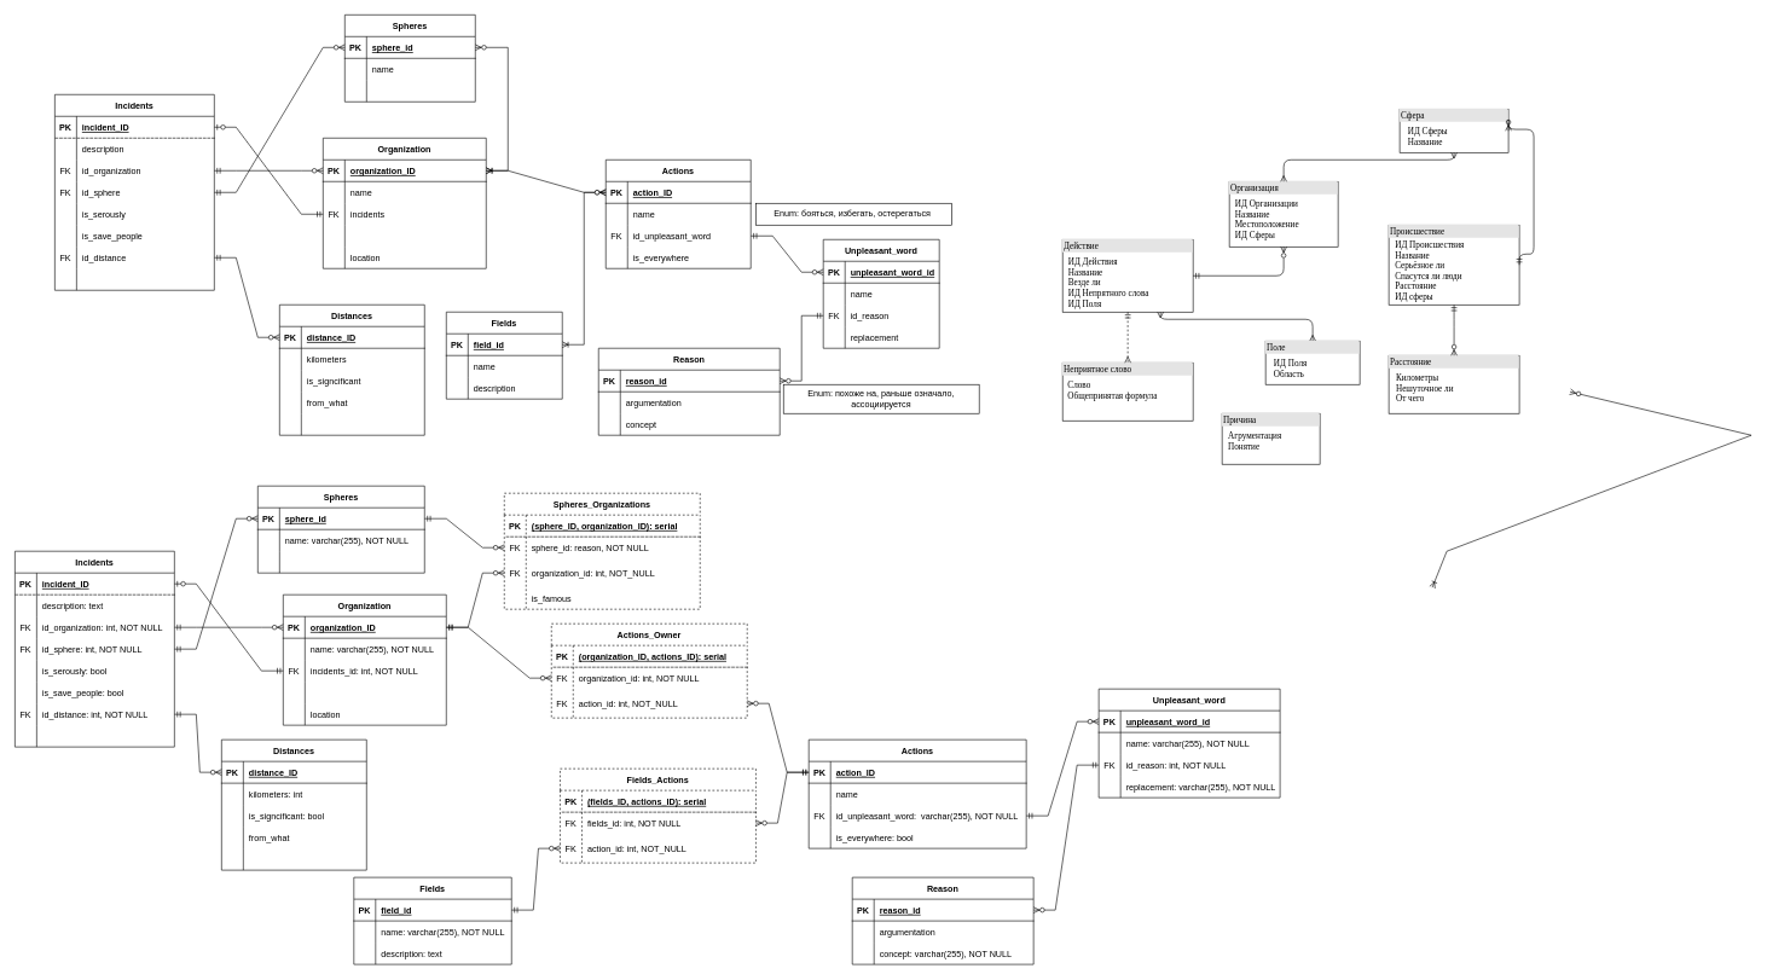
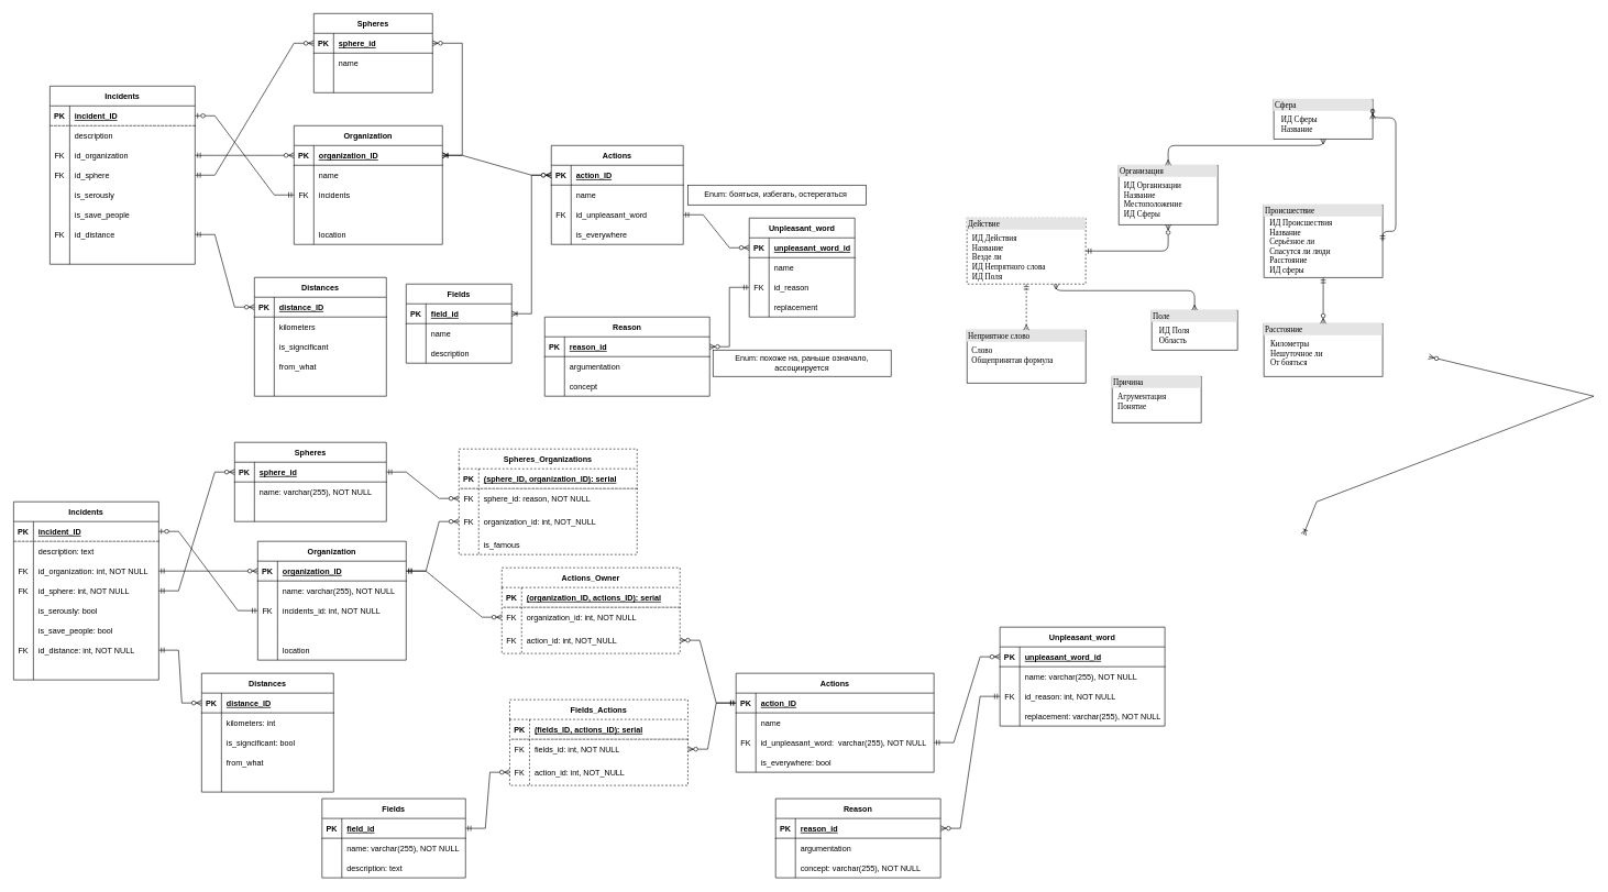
- <mxCell id="6" value="&lt;div style=&quot;box-sizing:border-box;width:100%;background:#e4e4e4;padding:2px;&quot;&gt;Действие&lt;/div&gt;&lt;table style=&quot;width:100%;font-size:1em;&quot; cellpadding=&quot;2&quot; cellspacing=&quot;0&quot;&gt;&lt;tbody&gt;&lt;tr&gt;&lt;td&gt;&lt;/td&gt;&lt;td&gt;&lt;/td&gt;&lt;/tr&gt;&lt;tr&gt;&lt;td&gt;&lt;br&gt;&lt;/td&gt;&lt;td&gt;ИД Действия&lt;br&gt;Название&lt;br&gt;Везде ли&lt;br&gt;ИД Непрятного слова&lt;br&gt;ИД Поля&lt;br&gt;&lt;br&gt;&lt;/td&gt;&lt;/tr&gt;&lt;tr&gt;&lt;td&gt;&lt;/td&gt;&lt;td&gt;&lt;br&gt;&lt;/td&gt;&lt;/tr&gt;&lt;/tbody&gt;&lt;/table&gt;" style="verticalAlign=top;align=left;overflow=fill;html=1;rounded=0;shadow=0;comic=0;labelBackgroundColor=none;strokeWidth=1;fontFamily=Verdana;fontSize=12" parent="1" vertex="1"><mxGeometry x="1465" y="330" width="180" height="100" as="geometry" /></mxCell>
+ <mxCell id="6" value="&lt;div style=&quot;box-sizing:border-box;width:100%;background:#e4e4e4;padding:2px;&quot;&gt;Действие&lt;/div&gt;&lt;table style=&quot;width:100%;font-size:1em;&quot; cellpadding=&quot;2&quot; cellspacing=&quot;0&quot;&gt;&lt;tbody&gt;&lt;tr&gt;&lt;td&gt;&lt;/td&gt;&lt;td&gt;&lt;/td&gt;&lt;/tr&gt;&lt;tr&gt;&lt;td&gt;&lt;br&gt;&lt;/td&gt;&lt;td&gt;ИД Действия&lt;br&gt;Название&lt;br&gt;Везде ли&lt;br&gt;ИД Непрятного слова&lt;br&gt;ИД Поля&lt;br&gt;&lt;br&gt;&lt;/td&gt;&lt;/tr&gt;&lt;tr&gt;&lt;td&gt;&lt;/td&gt;&lt;td&gt;&lt;br&gt;&lt;/td&gt;&lt;/tr&gt;&lt;/tbody&gt;&lt;/table&gt;" style="verticalAlign=top;align=left;overflow=fill;html=1;rounded=0;shadow=0;comic=0;labelBackgroundColor=none;strokeWidth=1;fontFamily=Verdana;fontSize=12;dashed=1;" parent="1" vertex="1"><mxGeometry x="1465" y="330" width="180" height="100" as="geometry" /></mxCell>
- <mxCell id="3" value="&lt;div style=&quot;box-sizing: border-box ; width: 100% ; background: #e4e4e4 ; padding: 2px&quot;&gt;Расстояние&lt;/div&gt;&lt;table style=&quot;width: 100% ; font-size: 1em&quot; cellpadding=&quot;2&quot; cellspacing=&quot;0&quot;&gt;&lt;tbody&gt;&lt;tr&gt;&lt;td&gt;&lt;/td&gt;&lt;td&gt;&lt;/td&gt;&lt;/tr&gt;&lt;tr&gt;&lt;td&gt;&lt;/td&gt;&lt;td&gt;Километры&lt;br&gt;Нешуточное ли&lt;br&gt;От чего&lt;/td&gt;&lt;/tr&gt;&lt;tr&gt;&lt;td&gt;&lt;br&gt;&lt;/td&gt;&lt;td&gt;&lt;br&gt;&lt;/td&gt;&lt;/tr&gt;&lt;/tbody&gt;&lt;/table&gt;" style="verticalAlign=top;align=left;overflow=fill;html=1;rounded=0;shadow=0;comic=0;labelBackgroundColor=none;strokeWidth=1;fontFamily=Verdana;fontSize=12" parent="1" vertex="1"><mxGeometry x="1915" y="490" width="180" height="80" as="geometry" /></mxCell>
+ <mxCell id="3" value="&lt;div style=&quot;box-sizing: border-box ; width: 100% ; background: #e4e4e4 ; padding: 2px&quot;&gt;Расстояние&lt;/div&gt;&lt;table style=&quot;width: 100% ; font-size: 1em&quot; cellpadding=&quot;2&quot; cellspacing=&quot;0&quot;&gt;&lt;tbody&gt;&lt;tr&gt;&lt;td&gt;&lt;/td&gt;&lt;td&gt;&lt;/td&gt;&lt;/tr&gt;&lt;tr&gt;&lt;td&gt;&lt;/td&gt;&lt;td&gt;Километры&lt;br&gt;Нешуточное ли&lt;br&gt;От бояться&lt;/td&gt;&lt;/tr&gt;&lt;tr&gt;&lt;td&gt;&lt;br&gt;&lt;/td&gt;&lt;td&gt;&lt;br&gt;&lt;/td&gt;&lt;/tr&gt;&lt;/tbody&gt;&lt;/table&gt;" style="verticalAlign=top;align=left;overflow=fill;html=1;rounded=0;shadow=0;comic=0;labelBackgroundColor=none;strokeWidth=1;fontFamily=Verdana;fontSize=12" parent="1" vertex="1"><mxGeometry x="1915" y="490" width="180" height="80" as="geometry" /></mxCell>
